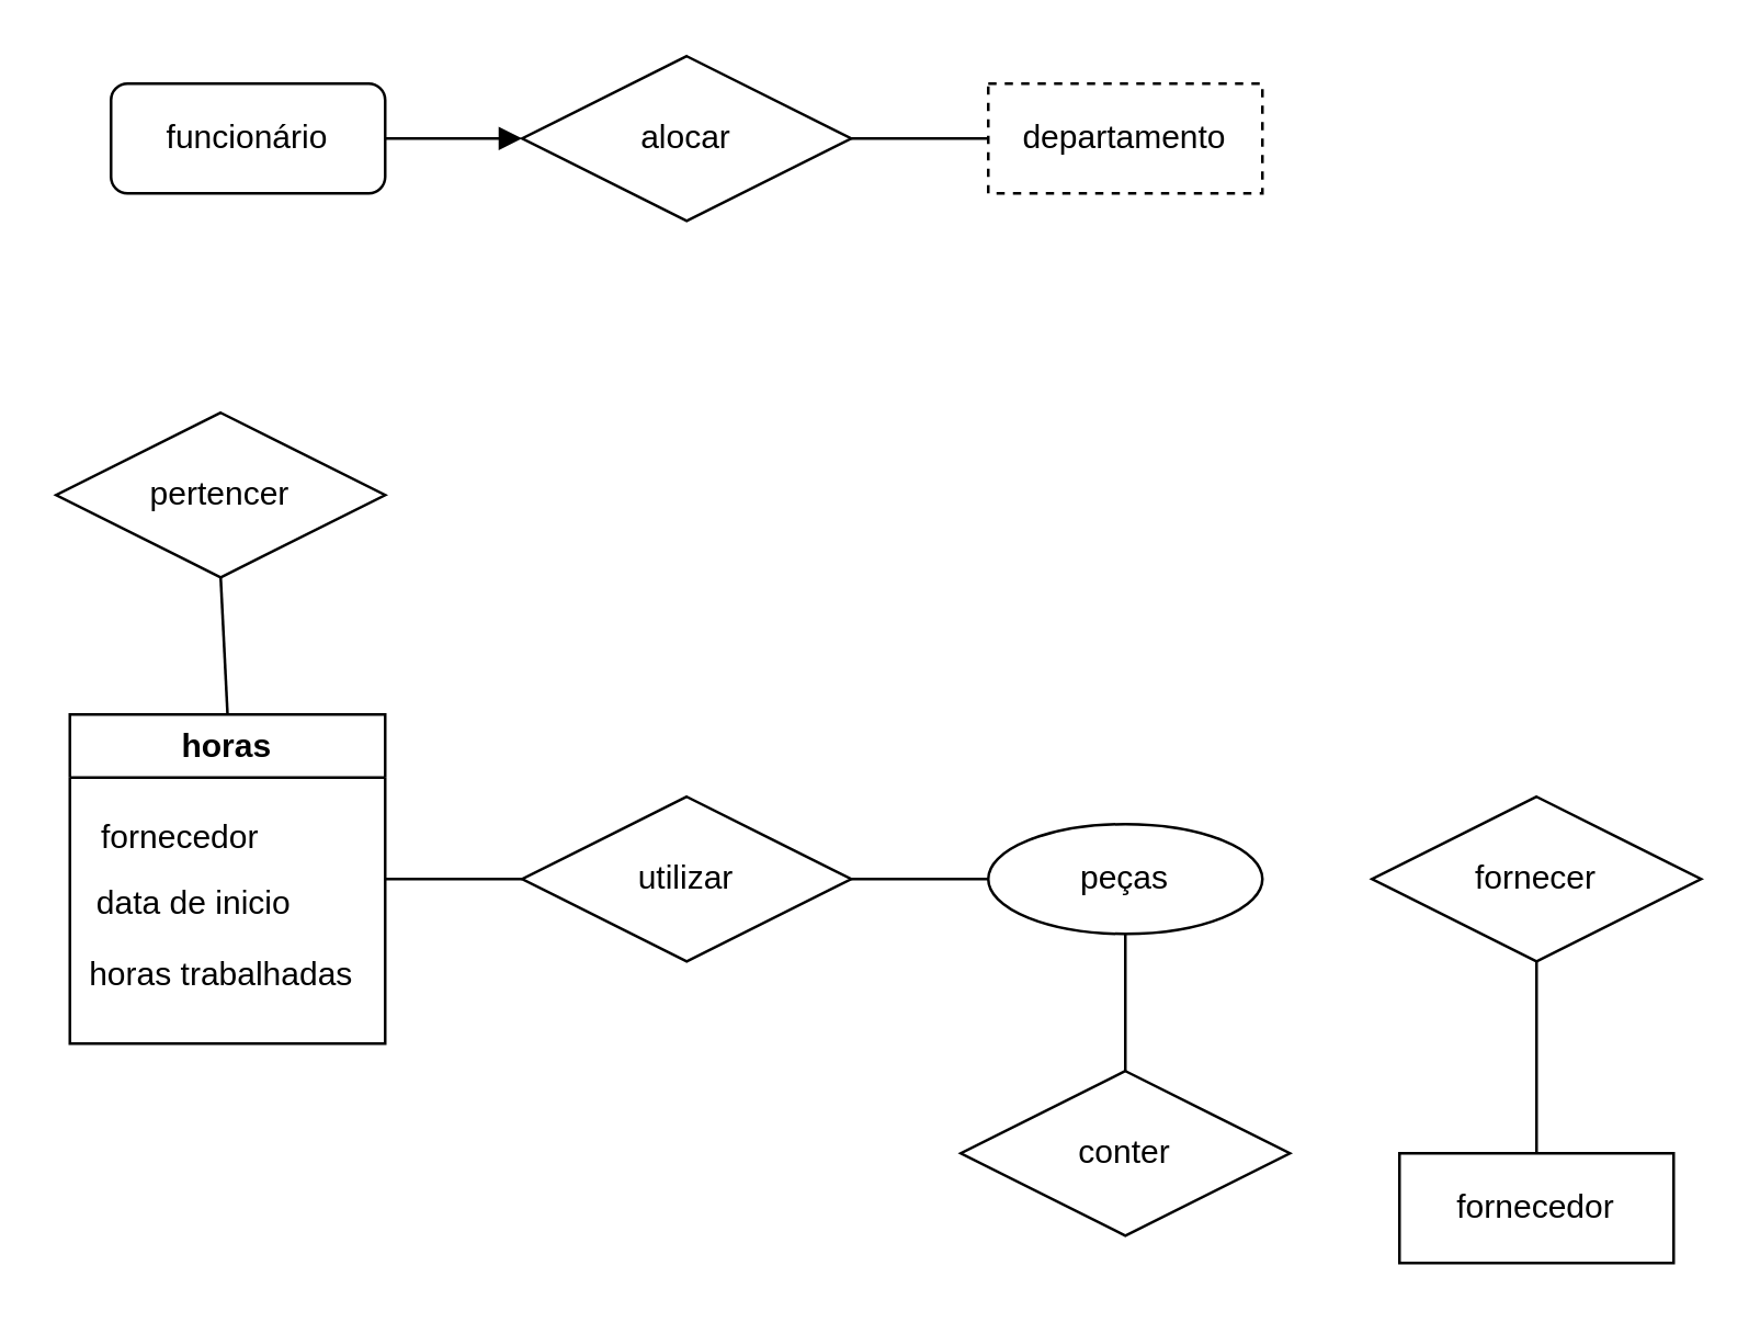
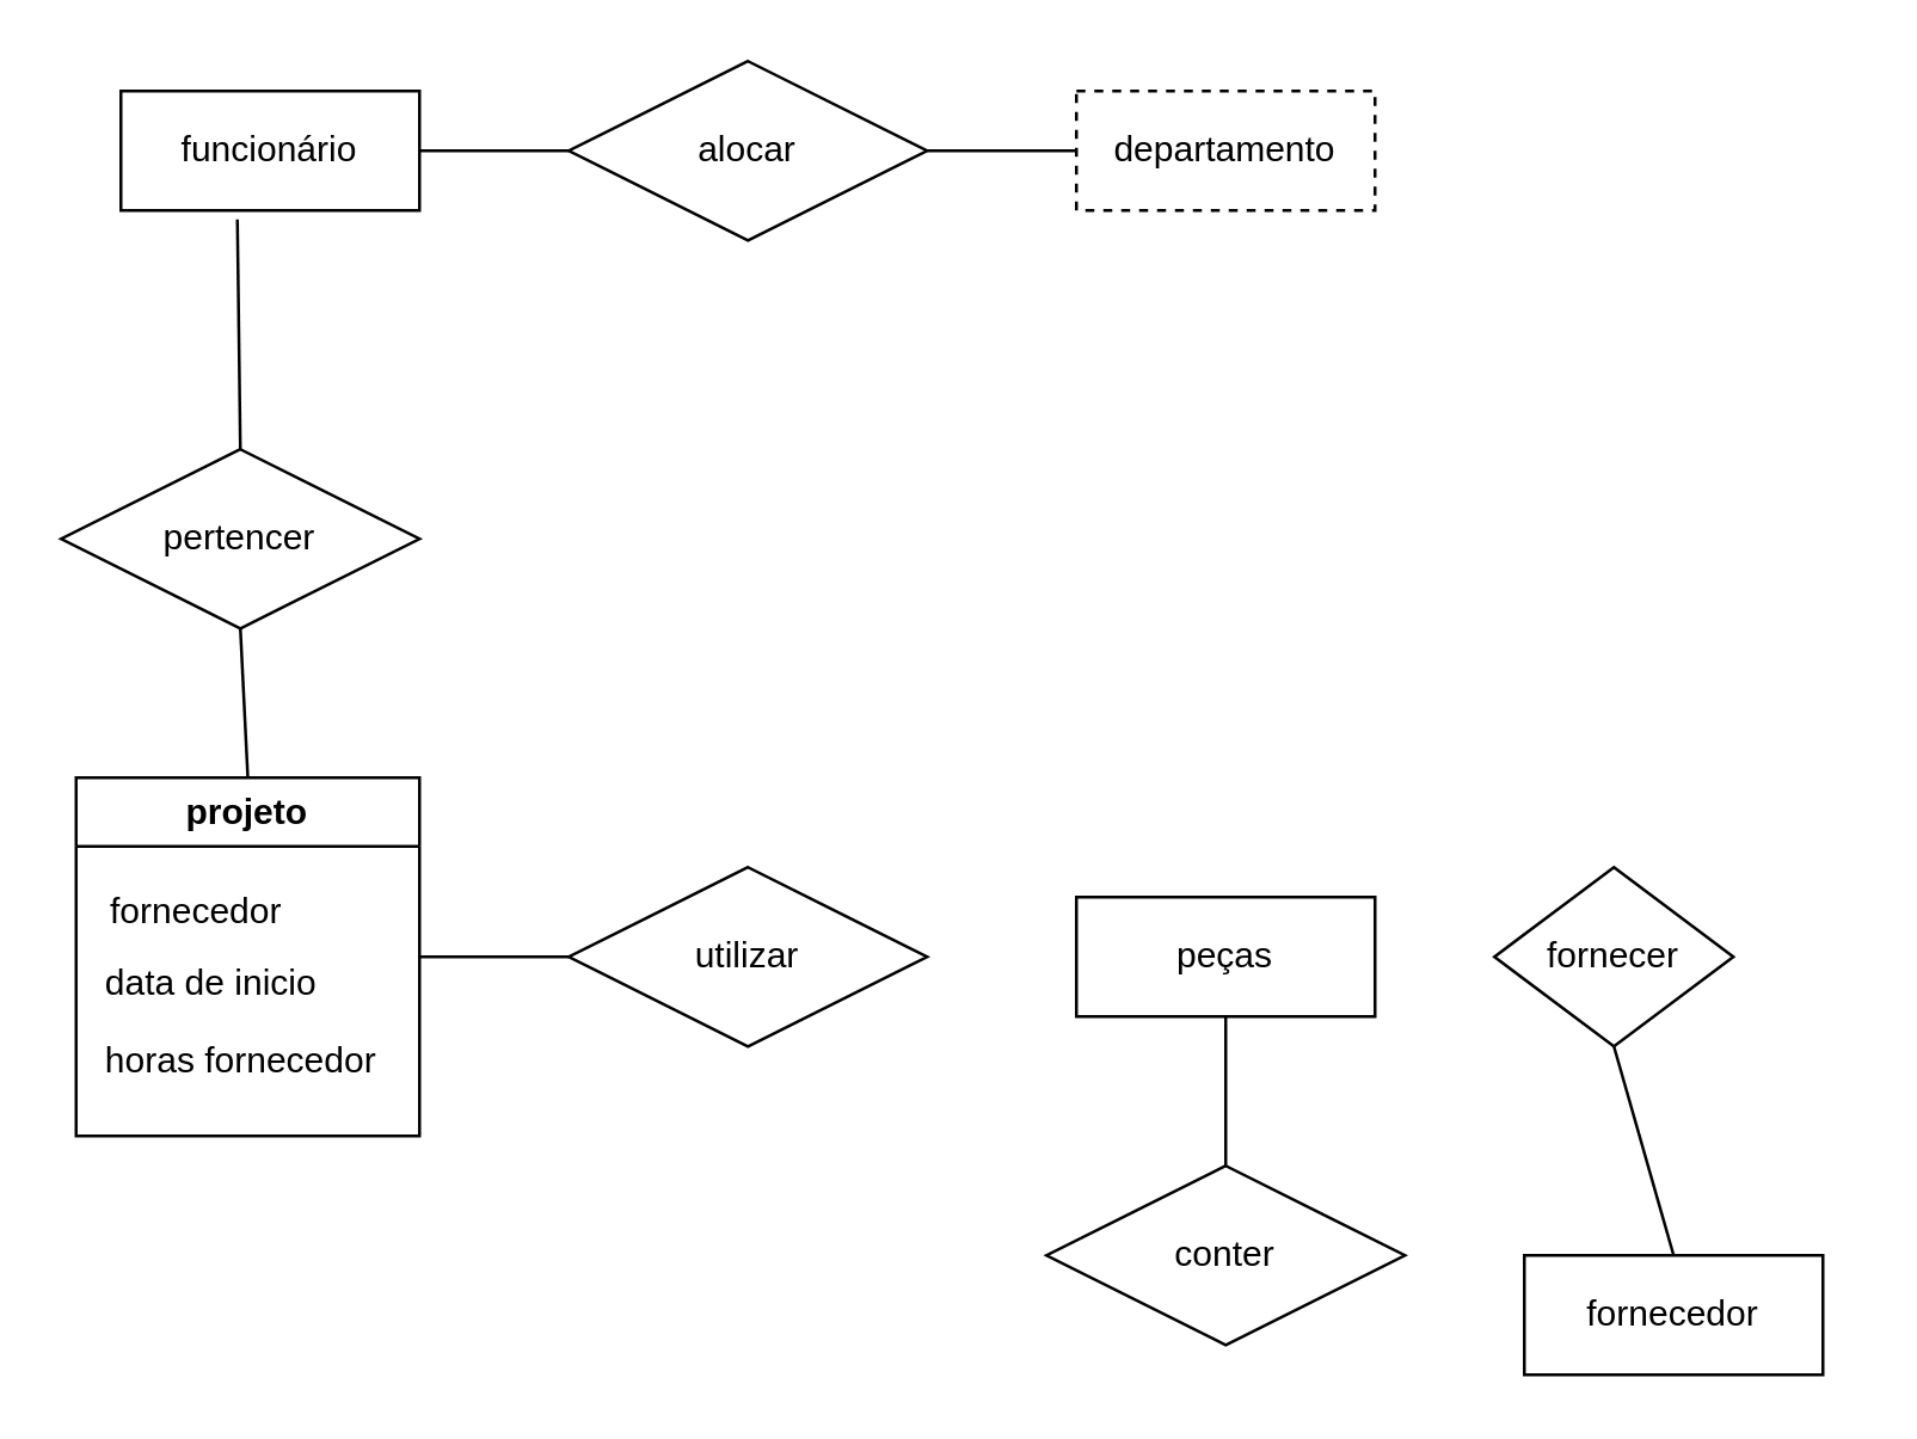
- <mxCell id="2" value="funcionário" style="whiteSpace=wrap;html=1;align=center;rounded=1;" parent="1" vertex="1"><mxGeometry x="40" y="30" width="100" height="40" as="geometry" /></mxCell>
+ <mxCell id="2" value="funcionário" style="whiteSpace=wrap;html=1;align=center;" parent="1" vertex="1"><mxGeometry x="40" y="30" width="100" height="40" as="geometry" /></mxCell>
- <mxCell id="15" value="" style="endArrow=block;html=1;rounded=0;exitX=1;exitY=0.5;exitDx=0;exitDy=0;entryX=0;entryY=0.5;entryDx=0;entryDy=0;" parent="1" source="2" target="4" edge="1"><mxGeometry width="50" height="50" relative="1" as="geometry"><mxPoint x="310" y="270" as="sourcePoint" /><mxPoint x="360" y="220" as="targetPoint" /></mxGeometry></mxCell>
+ <mxCell id="15" value="" style="endArrow=none;html=1;rounded=0;exitX=1;exitY=0.5;exitDx=0;exitDy=0;entryX=0;entryY=0.5;entryDx=0;entryDy=0;" parent="1" source="2" target="4" edge="1"><mxGeometry width="50" height="50" relative="1" as="geometry"><mxPoint x="310" y="270" as="sourcePoint" /><mxPoint x="360" y="220" as="targetPoint" /></mxGeometry></mxCell>
+ <mxCell id="17" value="" style="endArrow=none;html=1;rounded=0;entryX=0.39;entryY=1.075;entryDx=0;entryDy=0;exitX=0.5;exitY=0;exitDx=0;exitDy=0;entryPerimeter=0;" parent="1" source="5" target="2" edge="1"><mxGeometry width="50" height="50" relative="1" as="geometry"><mxPoint x="310" y="270" as="sourcePoint" /><mxPoint x="190" y="150" as="targetPoint" /></mxGeometry></mxCell>
- <mxCell id="6" value="horas" style="swimlane;whiteSpace=wrap;html=1;" parent="1" vertex="1"><mxGeometry x="25" y="260" width="115" height="120" as="geometry" /></mxCell>
+ <mxCell id="6" value="projeto" style="swimlane;whiteSpace=wrap;html=1;" parent="1" vertex="1"><mxGeometry x="25" y="260" width="115" height="120" as="geometry" /></mxCell>
- <mxCell id="20" value="" style="endArrow=none;html=1;rounded=0;exitX=1;exitY=0.5;exitDx=0;exitDy=0;entryX=0;entryY=0.5;entryDx=0;entryDy=0;" parent="1" source="10" target="11" edge="1"><mxGeometry width="50" height="50" relative="1" as="geometry"><mxPoint x="310" y="270" as="sourcePoint" /><mxPoint x="360" y="220" as="targetPoint" /></mxGeometry></mxCell>
- <mxCell id="11" value="peças" style="ellipse;whiteSpace=wrap;html=1;align=center;" parent="1" vertex="1"><mxGeometry x="360" y="300" width="100" height="40" as="geometry" /></mxCell>
+ <mxCell id="11" value="peças" style="whiteSpace=wrap;html=1;align=center;" parent="1" vertex="1"><mxGeometry x="360" y="300" width="100" height="40" as="geometry" /></mxCell>
- <mxCell id="12" value="fornecer" style="shape=rhombus;perimeter=rhombusPerimeter;whiteSpace=wrap;html=1;align=center;" parent="1" vertex="1"><mxGeometry x="500" y="290" width="120" height="60" as="geometry" /></mxCell>
+ <mxCell id="12" value="fornecer" style="shape=rhombus;perimeter=rhombusPerimeter;whiteSpace=wrap;html=1;align=center;" parent="1" vertex="1"><mxGeometry x="500" y="290" width="80" height="60" as="geometry" /></mxCell>
- <mxCell id="9" value="horas trabalhadas" style="text;html=1;align=center;verticalAlign=middle;resizable=0;points=[];autosize=1;strokeColor=none;fillColor=none;" parent="6" vertex="1"><mxGeometry x="-5" y="80" width="120" height="30" as="geometry" /></mxCell>
+ <mxCell id="9" value="horas fornecedor" style="text;html=1;align=center;verticalAlign=middle;resizable=0;points=[];autosize=1;strokeColor=none;fillColor=none;" parent="6" vertex="1"><mxGeometry x="-5" y="80" width="120" height="30" as="geometry" /></mxCell>
